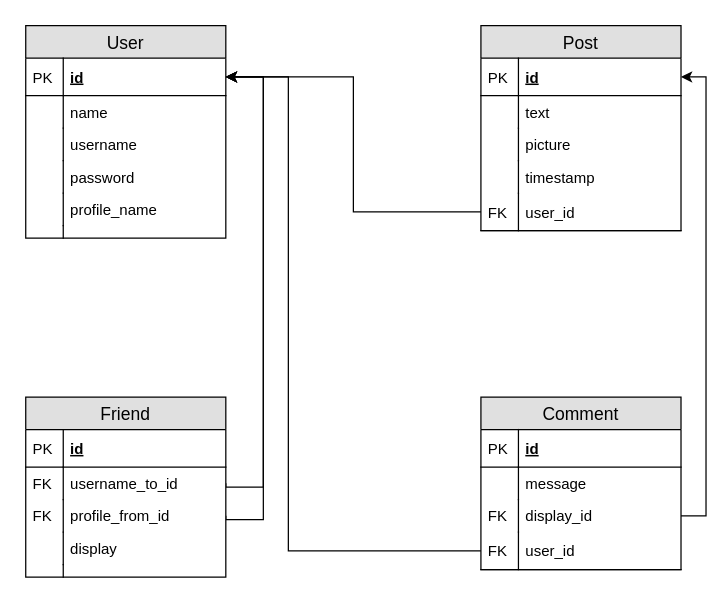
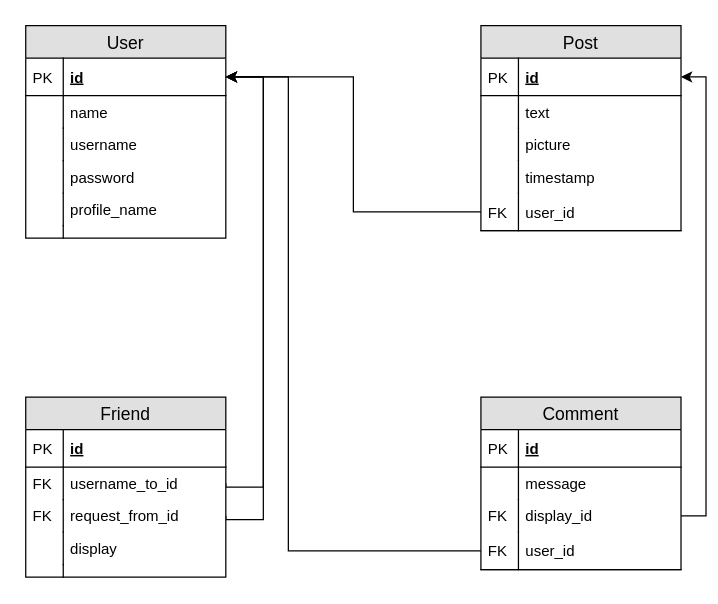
- <mxCell id="36" value="profile_from_id" style="shape=partialRectangle;top=0;left=0;right=0;bottom=0;align=left;verticalAlign=top;fillColor=none;spacingLeft=34;spacingRight=4;overflow=hidden;rotatable=0;points=[[0,0.5],[1,0.5]];portConstraint=eastwest;dropTarget=0;fontSize=12;" vertex="1" parent="31"><mxGeometry y="82" width="160" height="26" as="geometry" /></mxCell>
+ <mxCell id="36" value="request_from_id" style="shape=partialRectangle;top=0;left=0;right=0;bottom=0;align=left;verticalAlign=top;fillColor=none;spacingLeft=34;spacingRight=4;overflow=hidden;rotatable=0;points=[[0,0.5],[1,0.5]];portConstraint=eastwest;dropTarget=0;fontSize=12;" vertex="1" parent="31"><mxGeometry y="82" width="160" height="26" as="geometry" /></mxCell>
